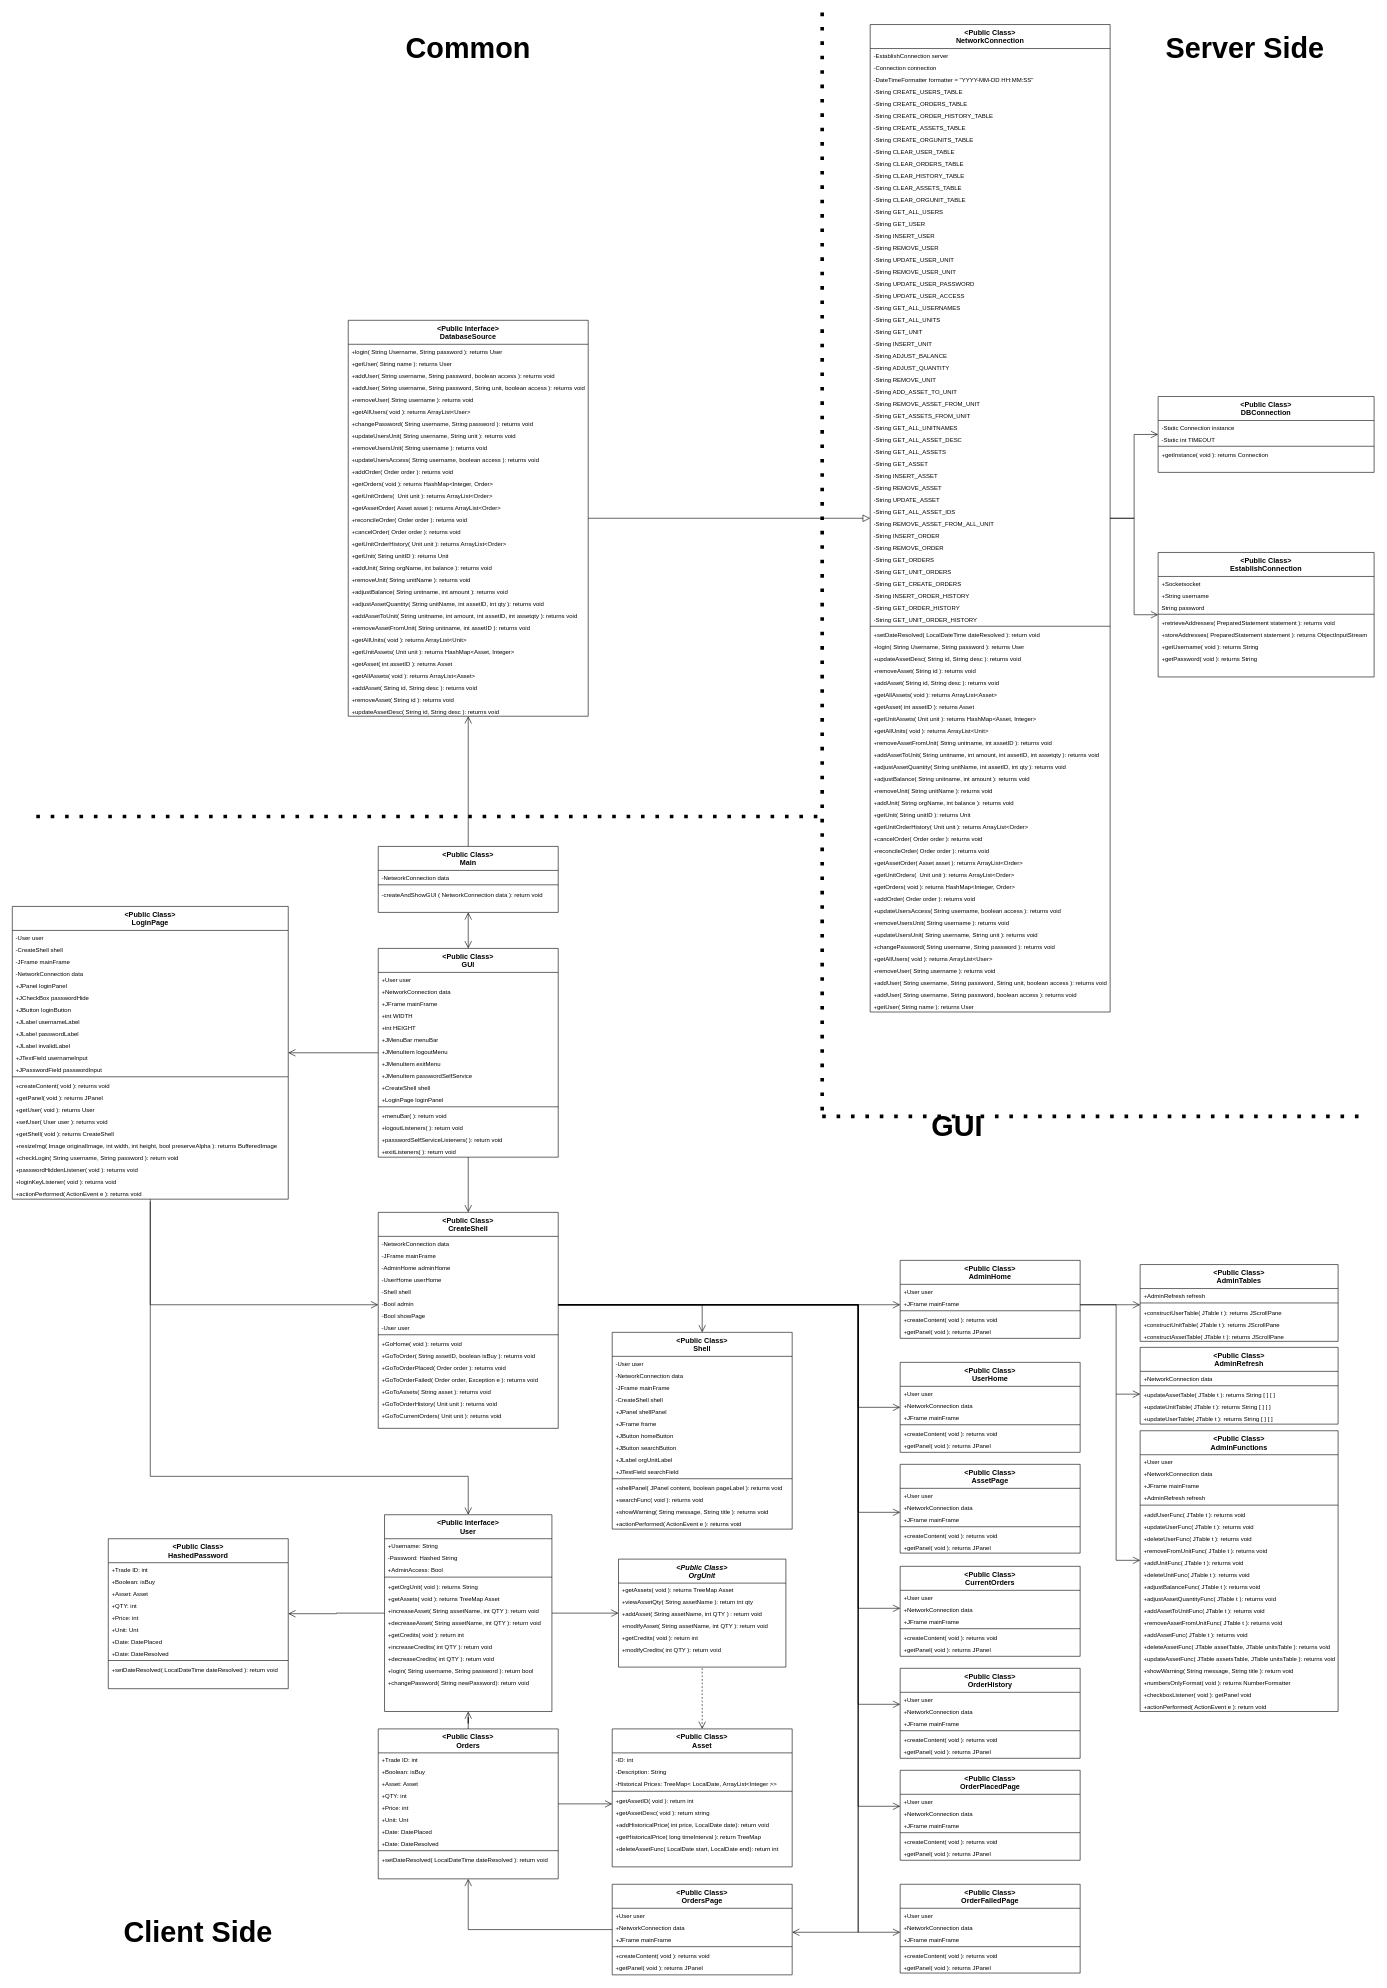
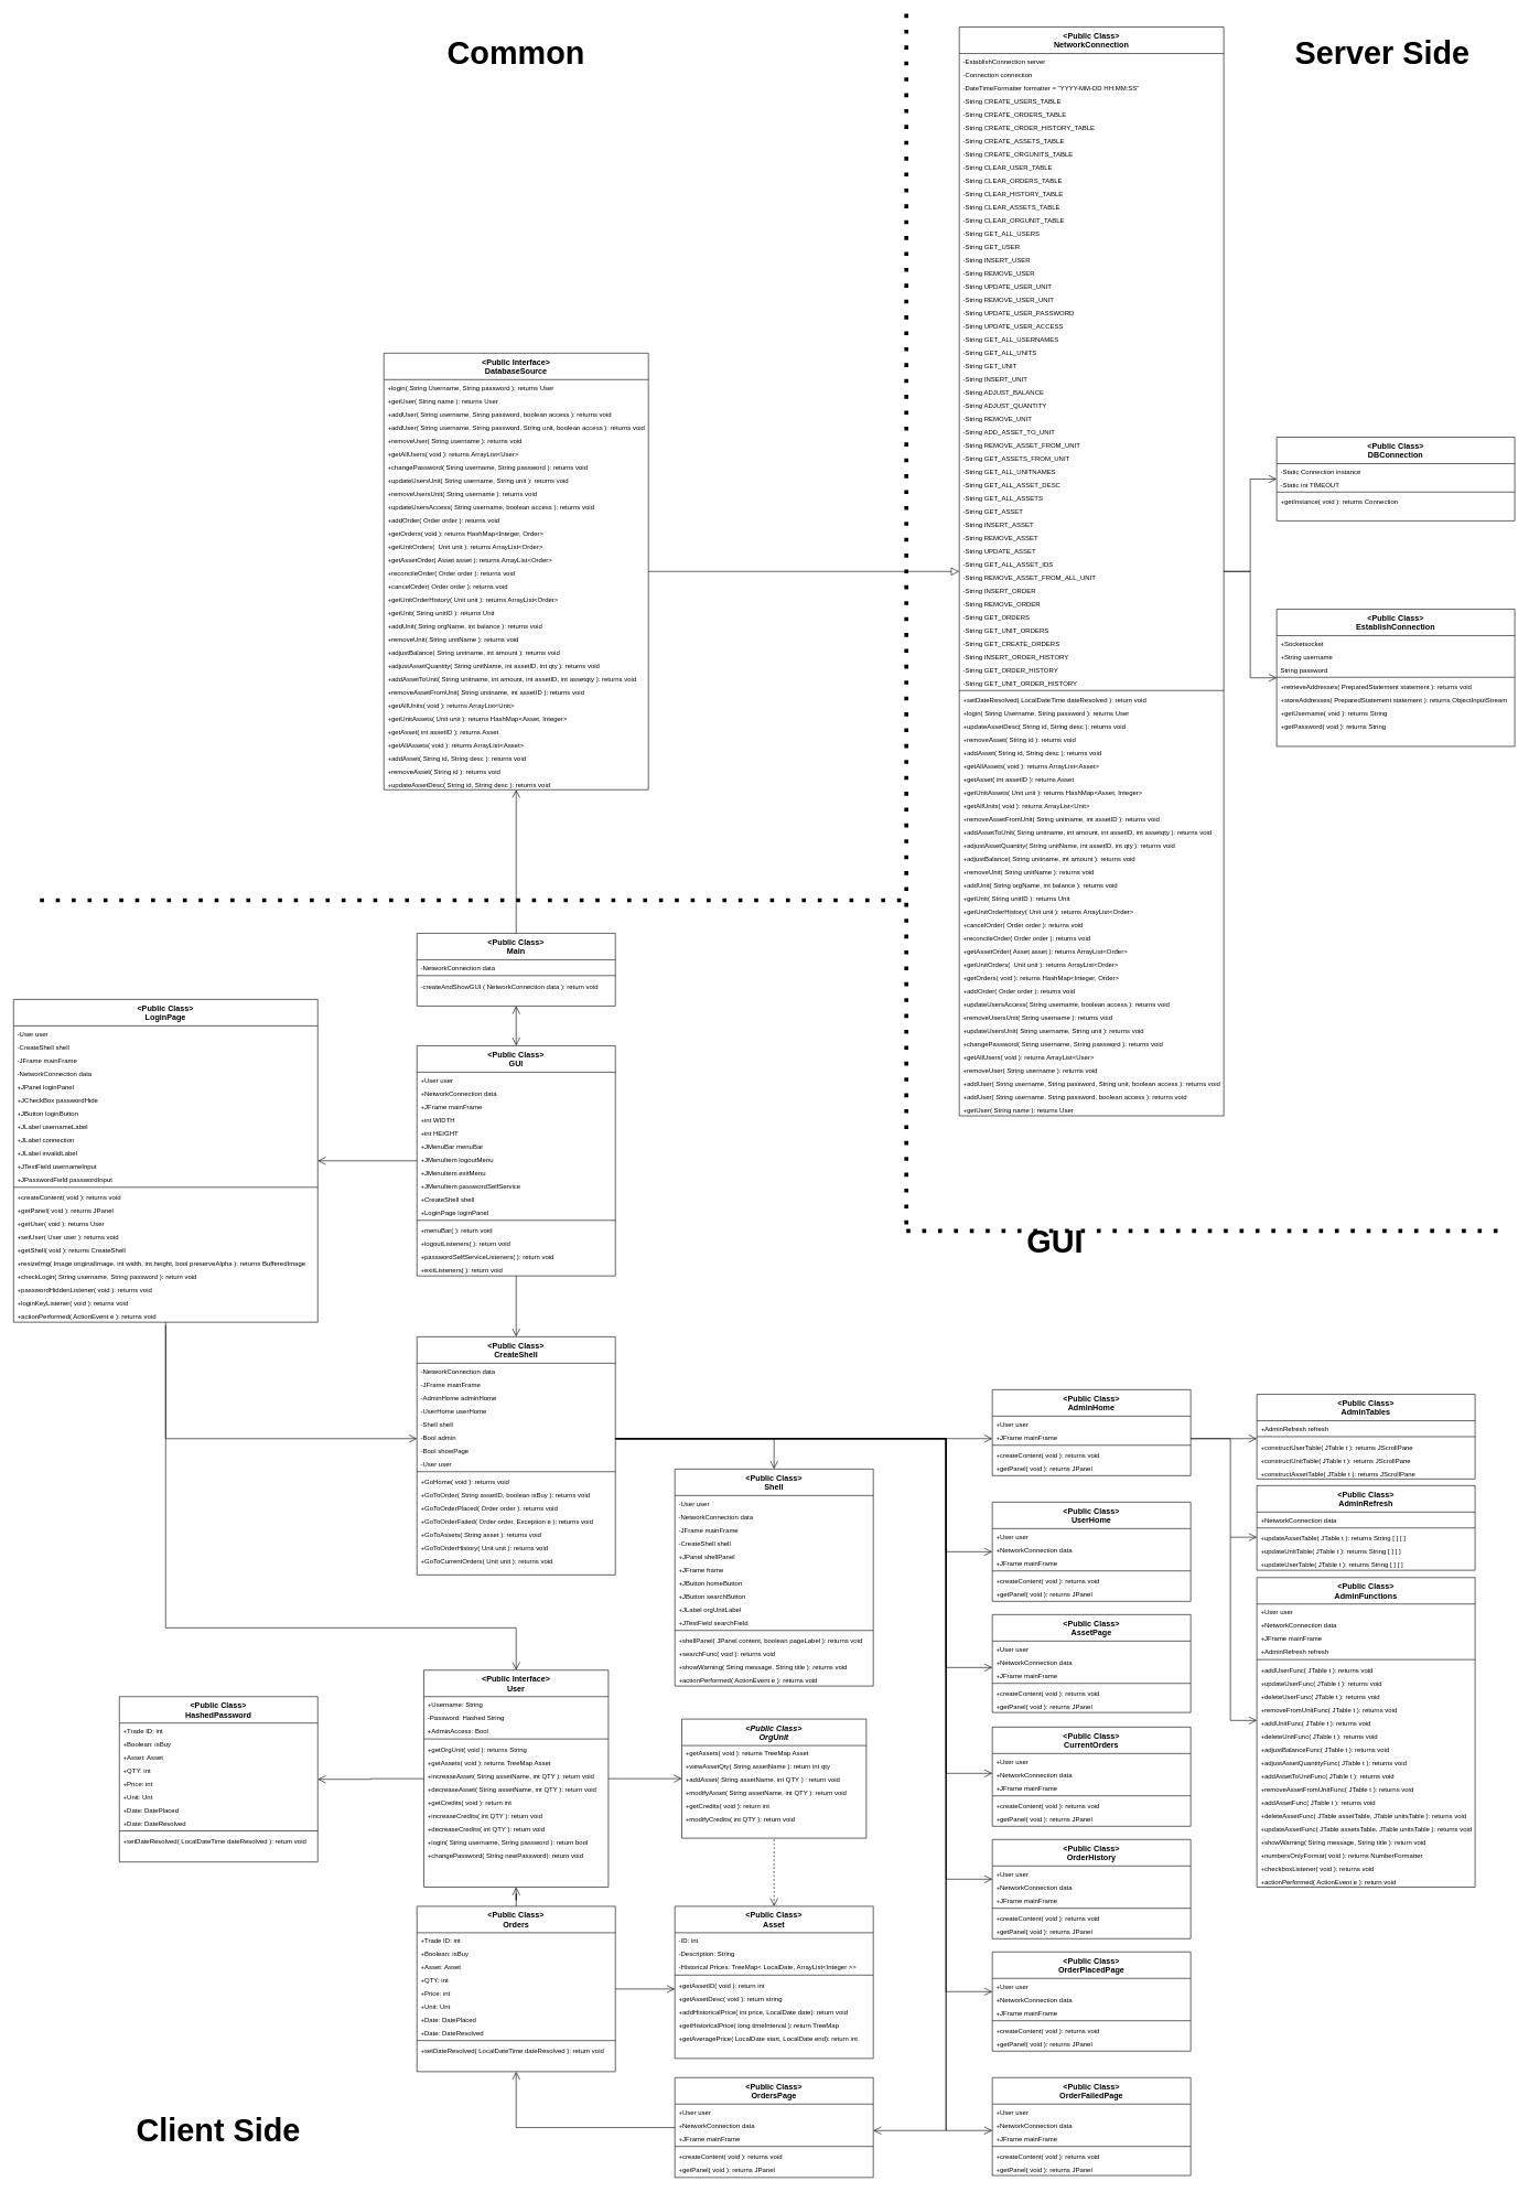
- <mxCell id="379" value="Server Side" style="text;html=1;strokeColor=none;fillColor=none;align=center;verticalAlign=middle;whiteSpace=wrap;rounded=0;strokeWidth=10;fontSize=48;fontStyle=1" vertex="1" parent="1"><mxGeometry x="1905" y="70" width="340" height="20" as="geometry" /></mxCell>
+ <mxCell id="379" value="Server Side" style="text;html=1;strokeColor=none;fillColor=none;align=center;verticalAlign=middle;whiteSpace=wrap;rounded=0;strokeWidth=10;fontSize=48;fontStyle=1" vertex="1" parent="1"><mxGeometry x="1920" y="70" width="340" height="20" as="geometry" /></mxCell>
- <mxCell id="117" value="+JLabel passwordLabel" style="text;align=left;verticalAlign=top;spacingLeft=4;spacingRight=4;overflow=hidden;rotatable=0;points=[[0,0.5],[1,0.5]];portConstraint=eastwest;rounded=0;shadow=0;html=0;fontSize=10;" vertex="1" parent="108"><mxGeometry y="200" width="460" height="20" as="geometry" /></mxCell>
+ <mxCell id="117" value="+JLabel connection" style="text;align=left;verticalAlign=top;spacingLeft=4;spacingRight=4;overflow=hidden;rotatable=0;points=[[0,0.5],[1,0.5]];portConstraint=eastwest;rounded=0;shadow=0;html=0;fontSize=10;" vertex="1" parent="108"><mxGeometry y="200" width="460" height="20" as="geometry" /></mxCell>
- <mxCell id="225" value="+checkboxListener( void ): getPanel void" style="text;align=left;verticalAlign=top;spacingLeft=4;spacingRight=4;overflow=hidden;rotatable=0;points=[[0,0.5],[1,0.5]];portConstraint=eastwest;rounded=0;shadow=0;html=0;fontSize=10;" vertex="1" parent="204"><mxGeometry y="428" width="330" height="20" as="geometry" /></mxCell>
+ <mxCell id="225" value="+checkboxListener( void ): returns void" style="text;align=left;verticalAlign=top;spacingLeft=4;spacingRight=4;overflow=hidden;rotatable=0;points=[[0,0.5],[1,0.5]];portConstraint=eastwest;rounded=0;shadow=0;html=0;fontSize=10;" vertex="1" parent="204"><mxGeometry y="428" width="330" height="20" as="geometry" /></mxCell>
- <mxCell id="19" value="+deleteAssetFunc( LocalDate start, LocalDate end): return int" style="text;align=left;verticalAlign=top;spacingLeft=4;spacingRight=4;overflow=hidden;rotatable=0;points=[[0,0.5],[1,0.5]];portConstraint=eastwest;rounded=0;shadow=0;html=0;fontSize=10;" parent="10" vertex="1"><mxGeometry y="188" width="300" height="20" as="geometry" /></mxCell>
+ <mxCell id="19" value="+getAveragePrice( LocalDate start, LocalDate end): return int" style="text;align=left;verticalAlign=top;spacingLeft=4;spacingRight=4;overflow=hidden;rotatable=0;points=[[0,0.5],[1,0.5]];portConstraint=eastwest;rounded=0;shadow=0;html=0;fontSize=10;" parent="10" vertex="1"><mxGeometry y="188" width="300" height="20" as="geometry" /></mxCell>
